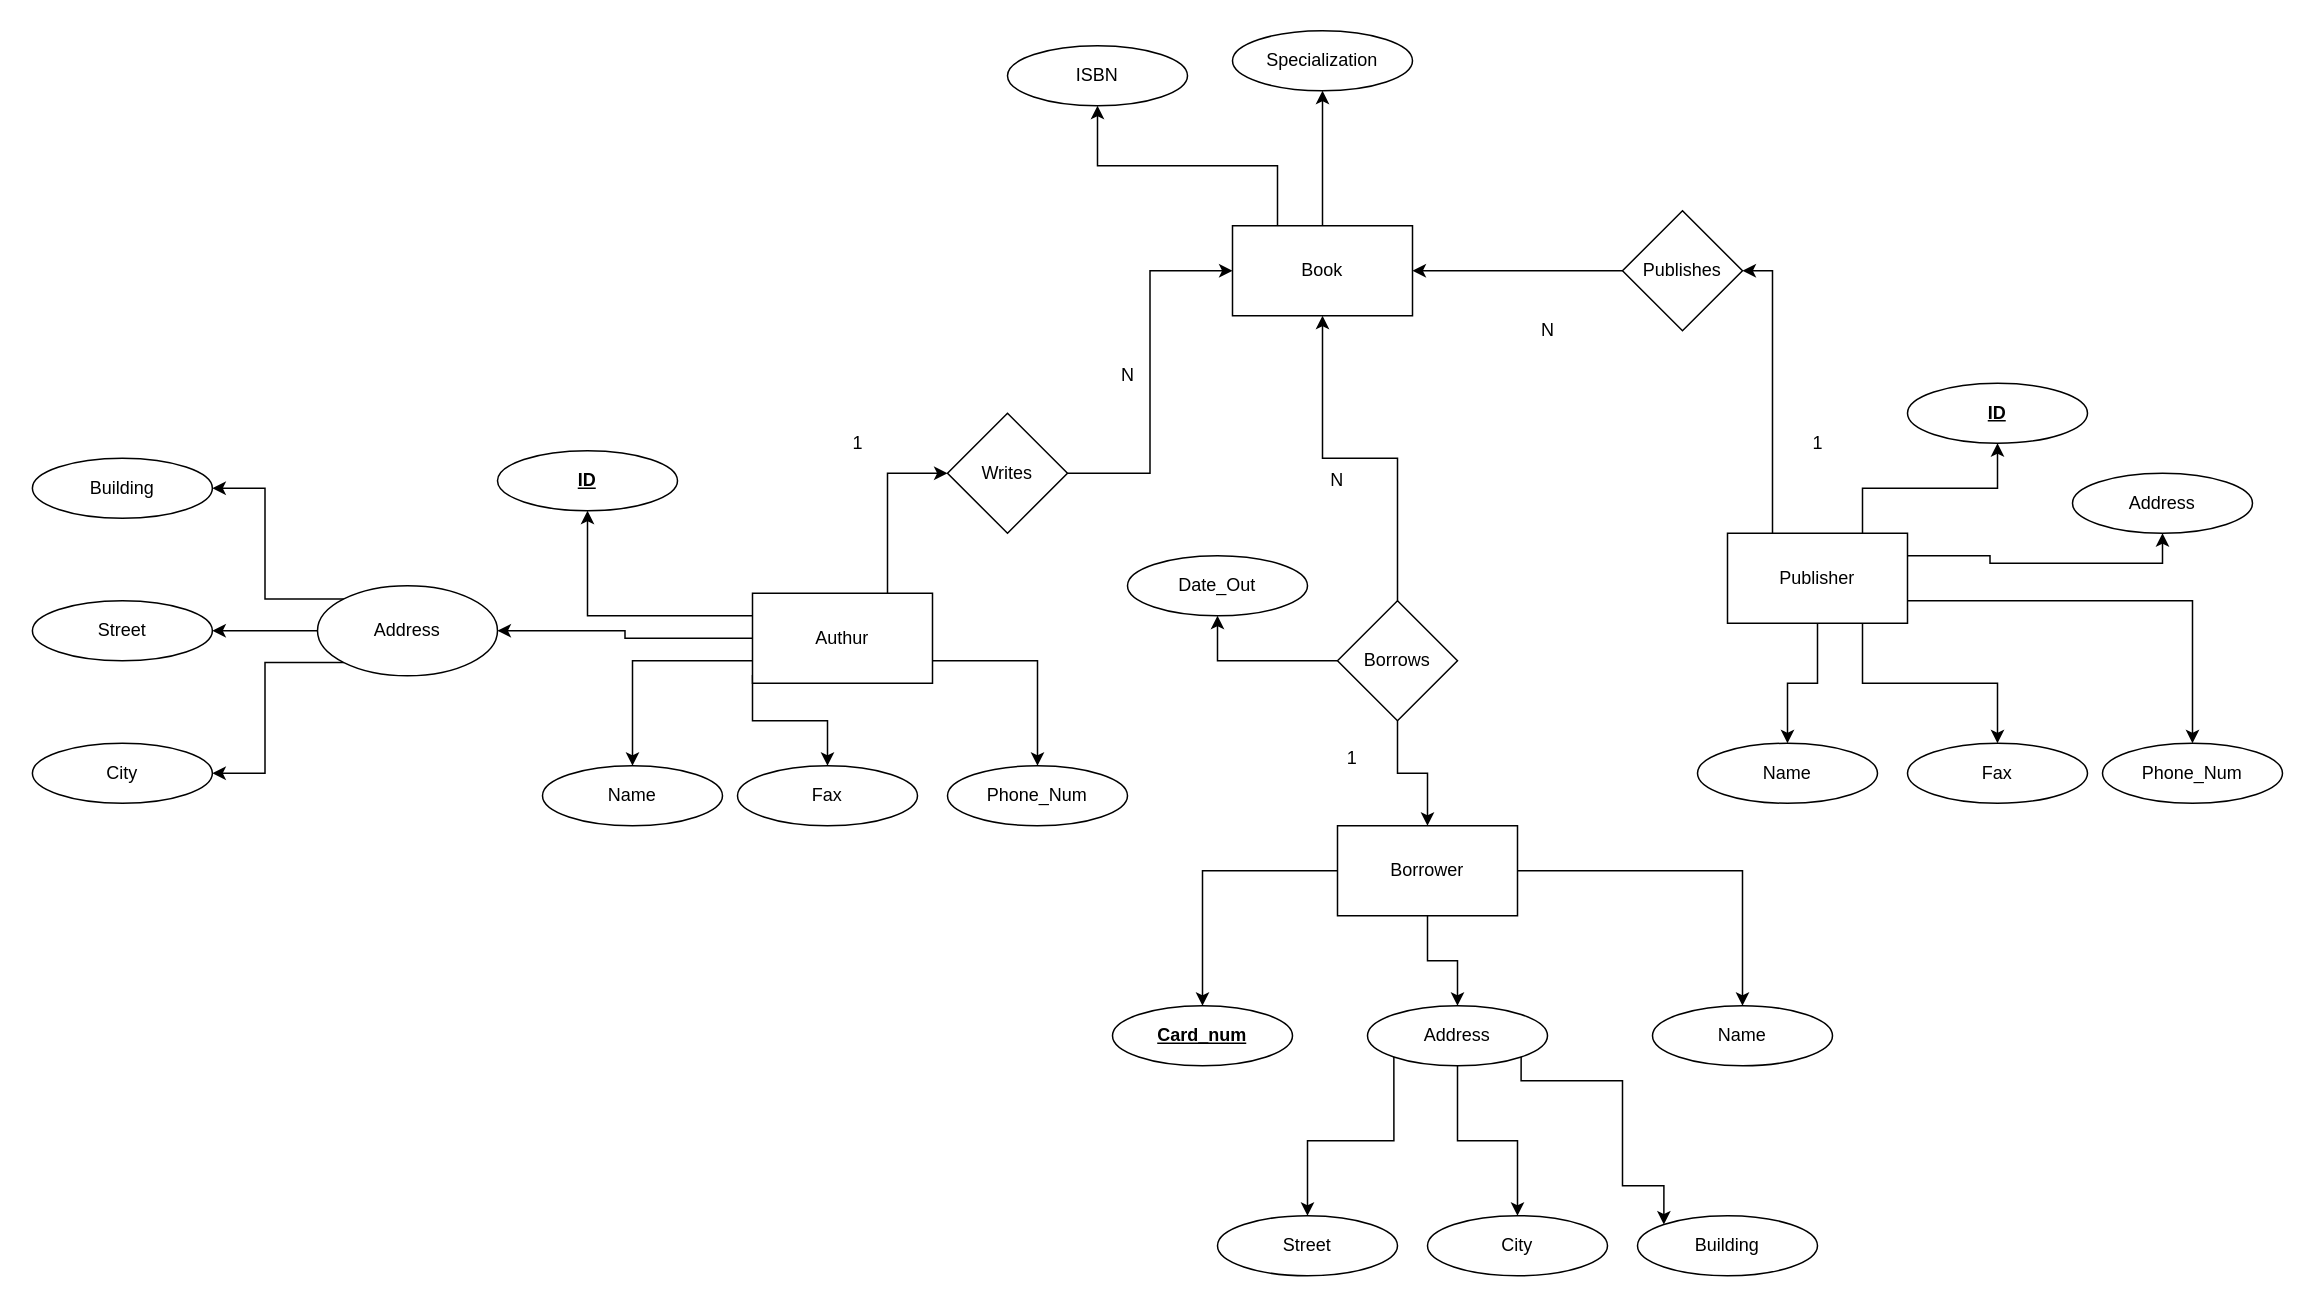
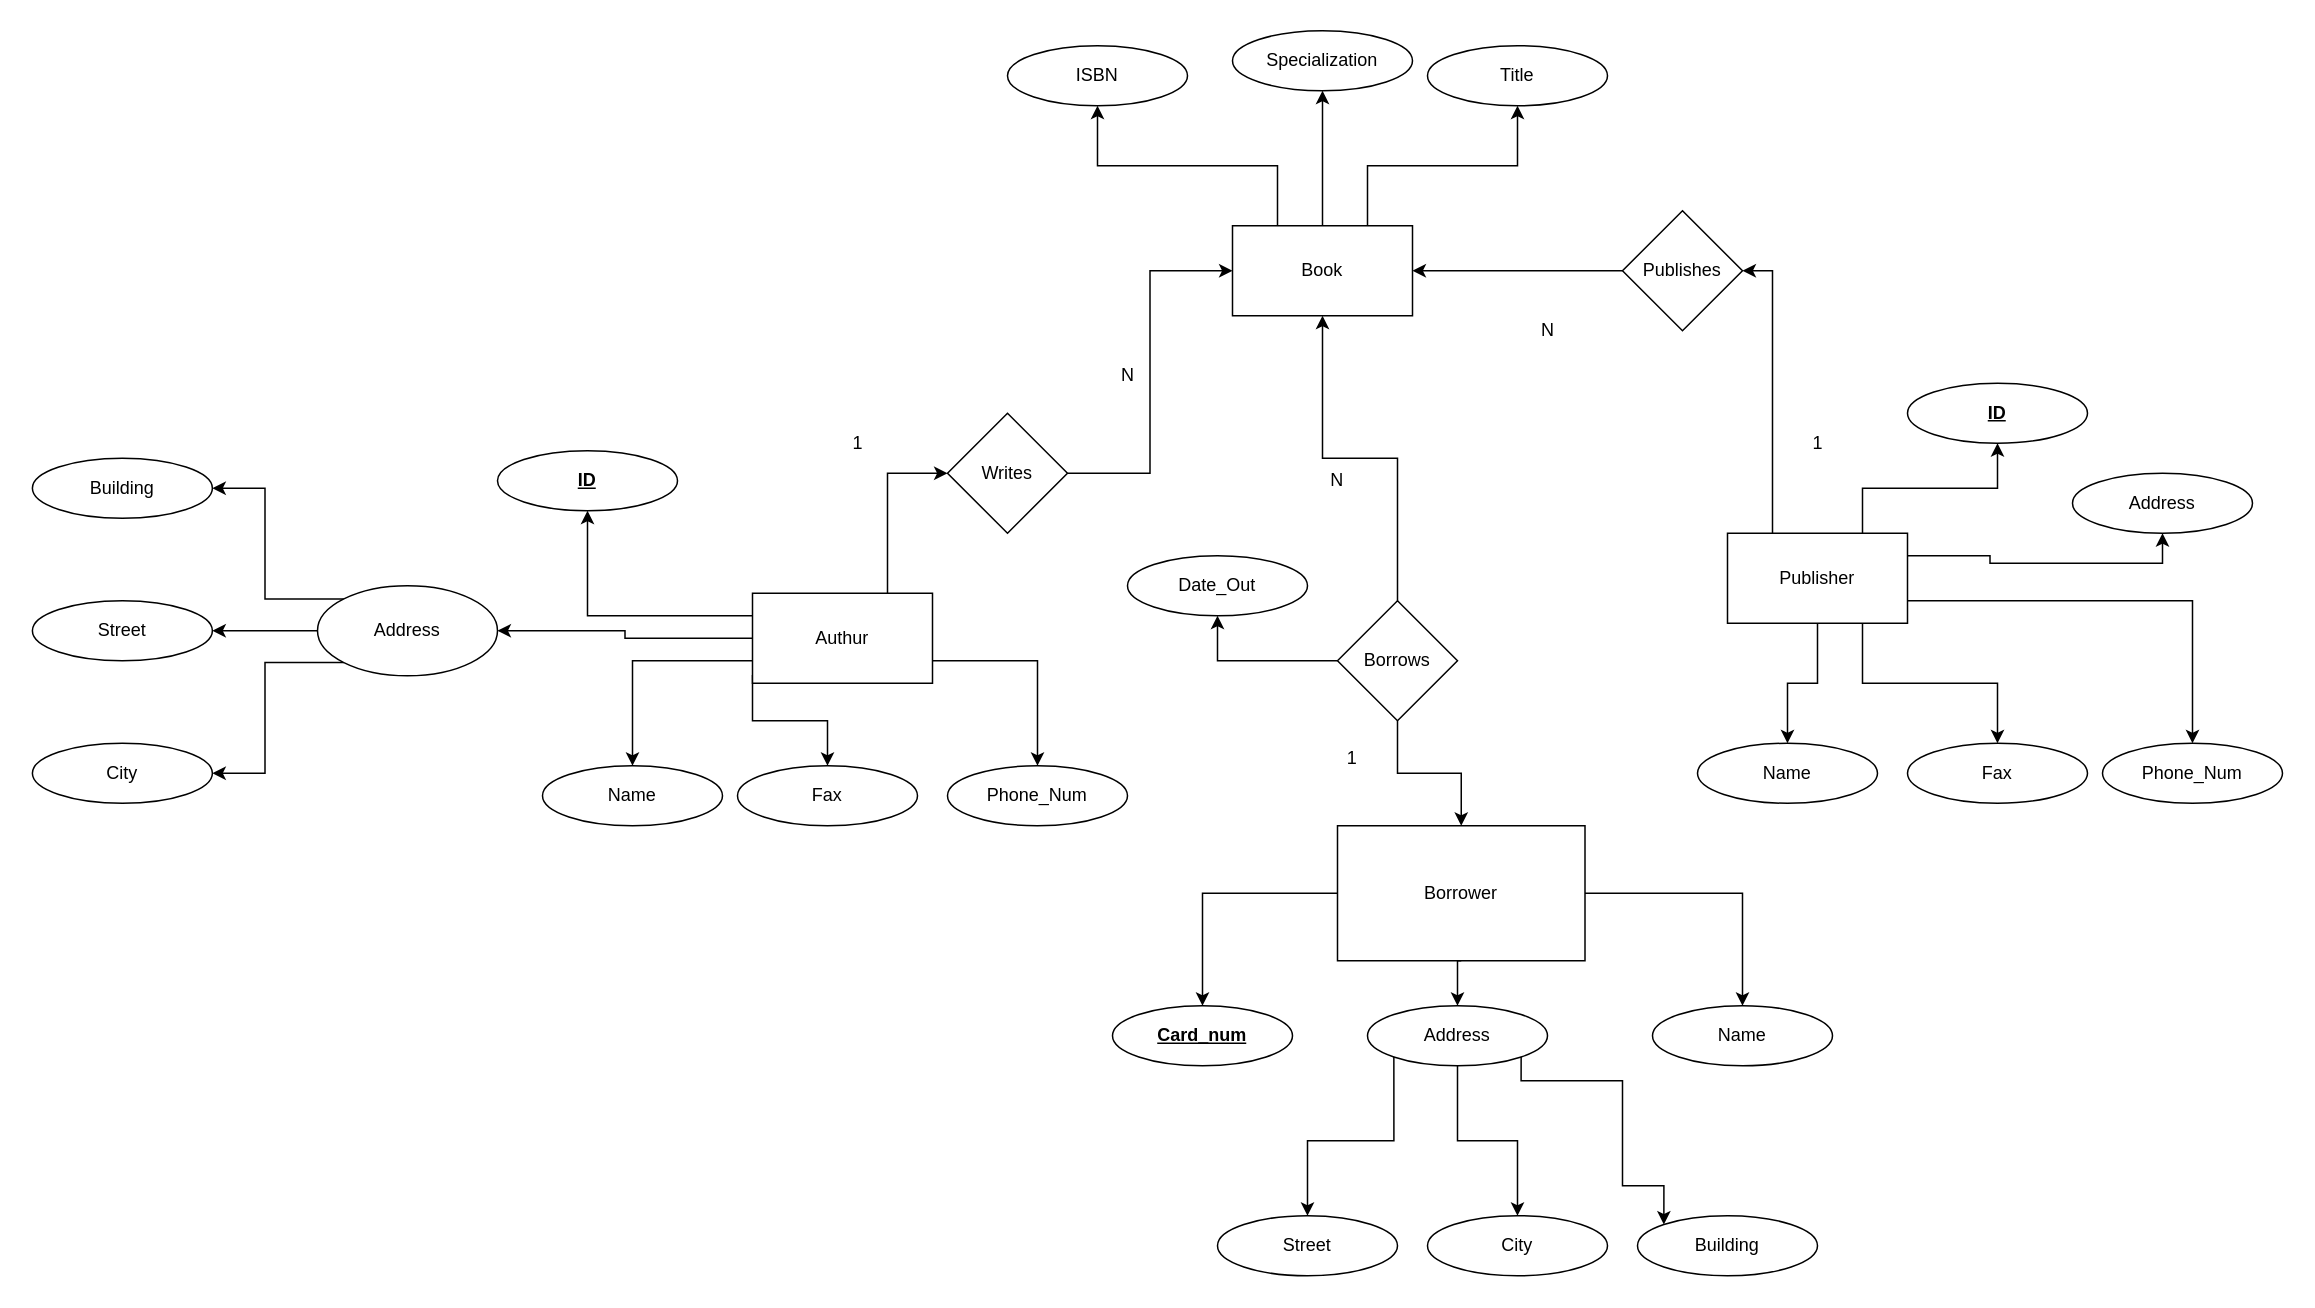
+ <mxCell id="22" value="Title" style="ellipse;whiteSpace=wrap;html=1;" vertex="1" parent="1"><mxGeometry x="951" y="30" width="120" height="40" as="geometry" /></mxCell>
+ <mxCell id="3" style="edgeStyle=orthogonalEdgeStyle;rounded=0;orthogonalLoop=1;jettySize=auto;html=1;exitX=0.75;exitY=0;exitDx=0;exitDy=0;entryX=0.5;entryY=1;entryDx=0;entryDy=0;" edge="1" parent="1" source="5" target="22"><mxGeometry relative="1" as="geometry" /></mxCell>
- <mxCell id="47" value="Borrower" style="rounded=0;whiteSpace=wrap;html=1;" vertex="1" parent="1"><mxGeometry x="891" y="550" width="120" height="60" as="geometry" /></mxCell>
+ <mxCell id="47" value="Borrower" style="rounded=0;whiteSpace=wrap;html=1;" vertex="1" parent="1"><mxGeometry x="891" y="550" width="165" height="90" as="geometry" /></mxCell>
